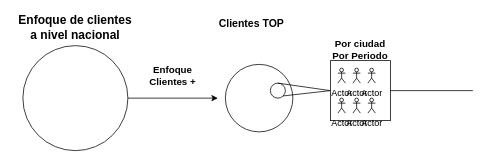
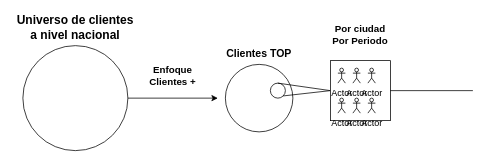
- <mxCell id="7" value="Clientes TOP" style="text;html=1;strokeColor=none;fillColor=none;align=center;verticalAlign=middle;whiteSpace=wrap;rounded=0;fontStyle=1;fontSize=14;" parent="1" vertex="1"><mxGeometry x="290" y="15" width="90" height="30" as="geometry" /></mxCell>
+ <mxCell id="7" value="Clientes TOP" style="text;html=1;strokeColor=none;fillColor=none;align=center;verticalAlign=middle;whiteSpace=wrap;rounded=0;fontStyle=1;fontSize=14;" parent="1" vertex="1"><mxGeometry x="300" y="55" width="90" height="30" as="geometry" /></mxCell>
- <mxCell id="3" value="&lt;font style=&quot;font-size: 16px;&quot;&gt;Enfoque de clientes a nivel nacional&lt;/font&gt;" style="text;html=1;strokeColor=none;fillColor=none;align=center;verticalAlign=middle;whiteSpace=wrap;rounded=0;fontStyle=1;fontSize=16;" parent="1" vertex="1"><mxGeometry x="20" y="20" width="160" height="30" as="geometry" /></mxCell>
+ <mxCell id="3" value="&lt;font style=&quot;font-size: 16px;&quot;&gt;Universo de clientes a nivel nacional&lt;/font&gt;" style="text;html=1;strokeColor=none;fillColor=none;align=center;verticalAlign=middle;whiteSpace=wrap;rounded=0;fontStyle=1;fontSize=16;" parent="1" vertex="1"><mxGeometry x="20" y="20" width="160" height="30" as="geometry" /></mxCell>
- <mxCell id="12" value="Por ciudad&lt;br style=&quot;font-size: 13px;&quot;&gt;Por Periodo" style="text;html=1;strokeColor=none;fillColor=none;align=center;verticalAlign=middle;whiteSpace=wrap;rounded=0;fontStyle=1;fontSize=13;" parent="1" vertex="1"><mxGeometry x="440" y="50" width="80" height="30" as="geometry" /></mxCell>
+ <mxCell id="12" value="Por ciudad&lt;br style=&quot;font-size: 13px;&quot;&gt;Por Periodo" style="text;html=1;strokeColor=none;fillColor=none;align=center;verticalAlign=middle;whiteSpace=wrap;rounded=0;fontStyle=1;fontSize=13;" parent="1" vertex="1"><mxGeometry x="440" y="30" width="80" height="30" as="geometry" /></mxCell>
